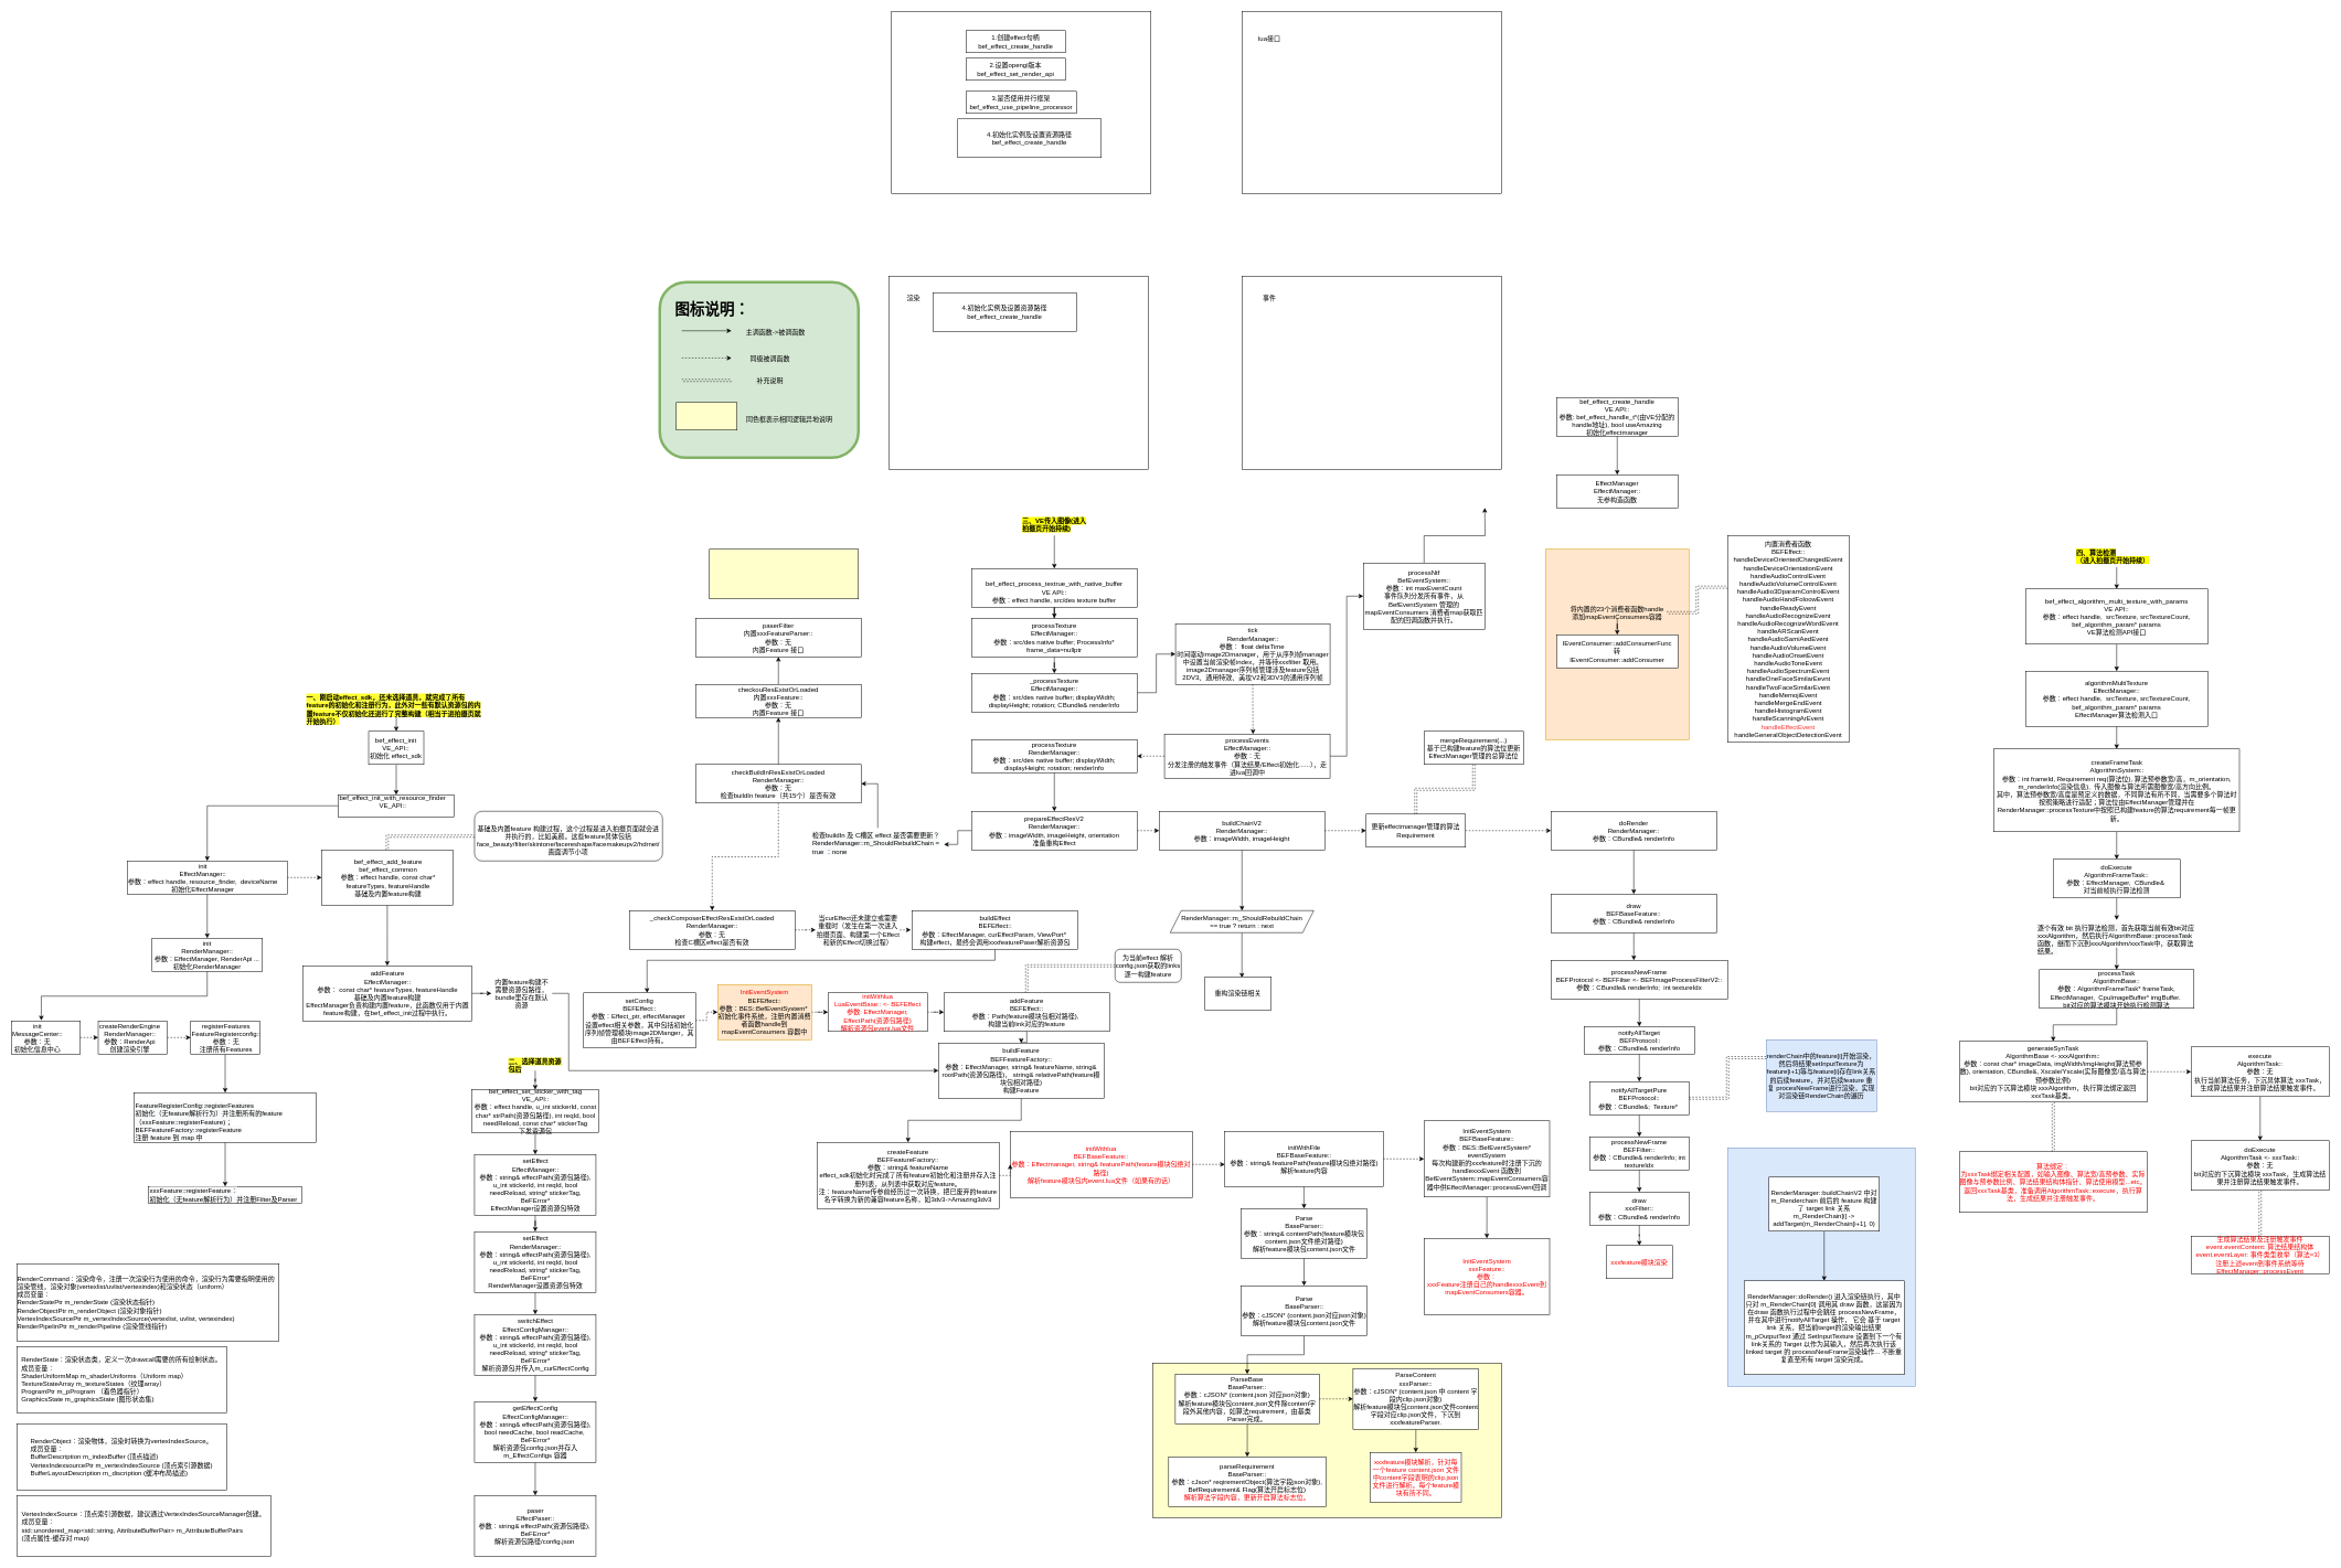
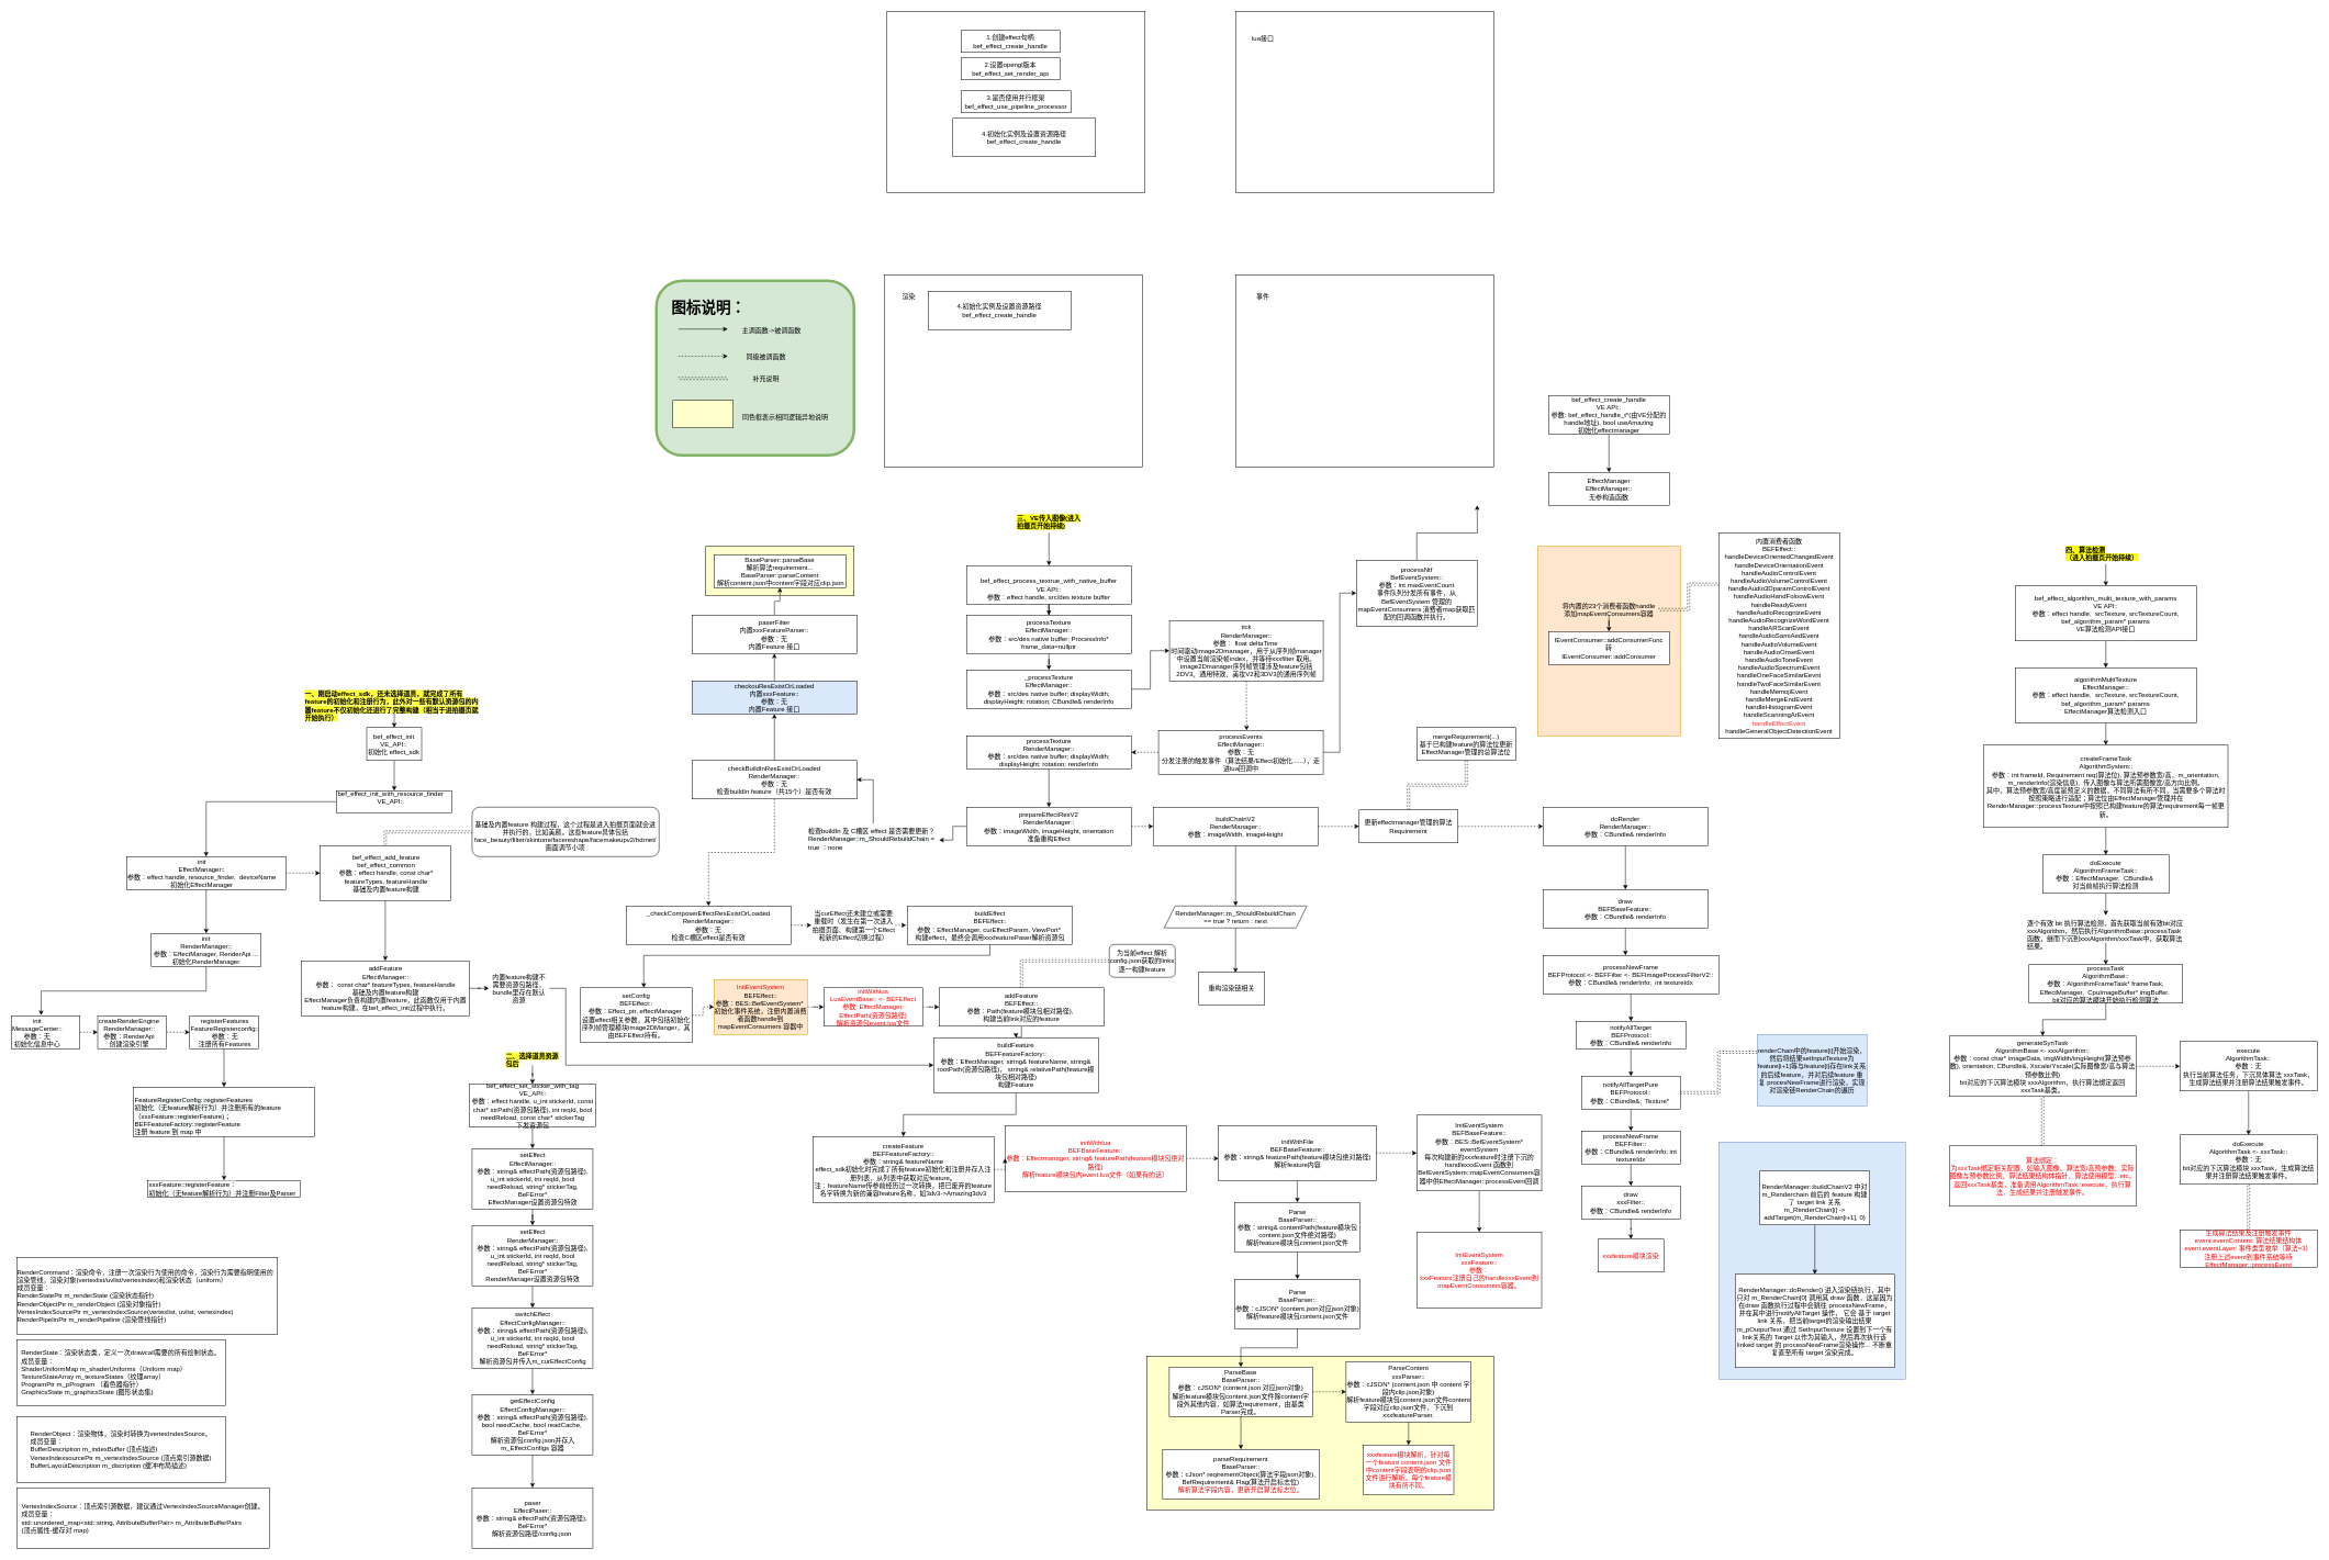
+ <mxCell id="134" value="BaseParser::parseBase&lt;br&gt;解析算法requirement...&lt;br&gt;BaseParser::parseContent&lt;br&gt;&amp;nbsp;解析content.json中content字段对应clip.json" style="rounded=0;whiteSpace=wrap;html=1;strokeColor=#000000;" parent="1" vertex="1"><mxGeometry x="1300" y="1010" width="240" height="60" as="geometry" /></mxCell>
+ <mxCell id="132" style="edgeStyle=orthogonalEdgeStyle;rounded=0;orthogonalLoop=1;jettySize=auto;html=1;entryX=0.5;entryY=1;entryDx=0;entryDy=0;" parent="1" source="133" target="134" edge="1"><mxGeometry relative="1" as="geometry"><mxPoint x="1410" y="1080" as="targetPoint" /></mxGeometry></mxCell>
- <mxCell id="131" value="checkouResExistOrLoaded&lt;br&gt;内置xxxFeature::&lt;br&gt;参数：无&lt;br&gt;内置Feature 接口" style="rounded=0;whiteSpace=wrap;html=1;" parent="1" vertex="1"><mxGeometry x="1260" y="1240" width="300" height="60" as="geometry" /></mxCell>
+ <mxCell id="131" value="checkouResExistOrLoaded&lt;br&gt;内置xxxFeature::&lt;br&gt;参数：无&lt;br&gt;内置Feature 接口" style="rounded=0;whiteSpace=wrap;html=1;fillColor=#dae8fc;" parent="1" vertex="1"><mxGeometry x="1260" y="1240" width="300" height="60" as="geometry" /></mxCell>
